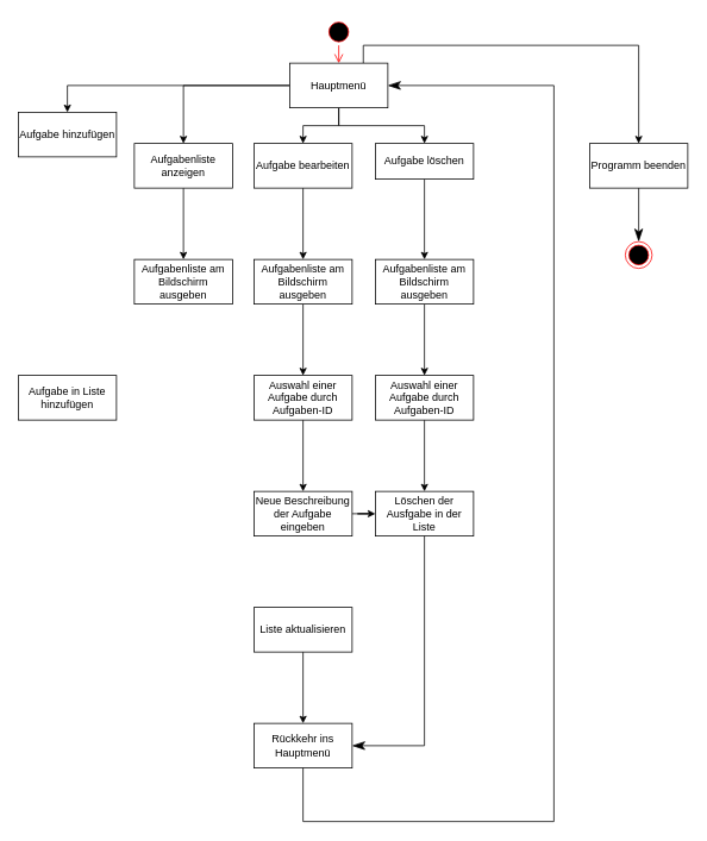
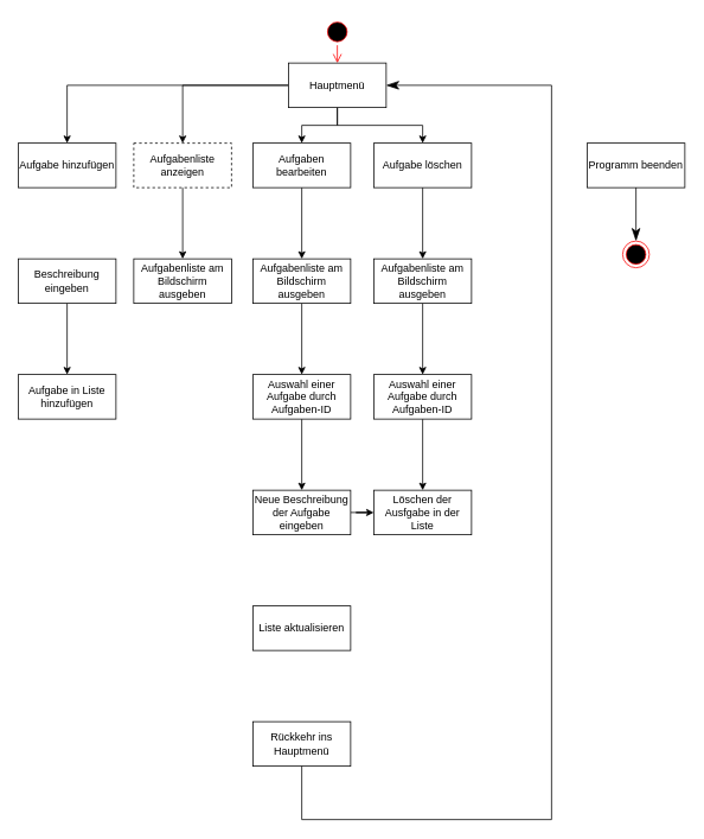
- <mxCell id="8" value="" style="edgeStyle=orthogonalEdgeStyle;rounded=0;orthogonalLoop=1;jettySize=auto;html=1;exitX=0.75;exitY=0;exitDx=0;exitDy=0;" edge="1" parent="1" source="9" target="17"><mxGeometry relative="1" as="geometry" /></mxCell>
- <mxCell id="10" value="Aufgabe hinzufügen" style="html=1;whiteSpace=wrap;" vertex="1" parent="1"><mxGeometry x="20" y="125" width="110" height="50" as="geometry" /></mxCell>
+ <mxCell id="10" value="Aufgabe hinzufügen" style="html=1;whiteSpace=wrap;" vertex="1" parent="1"><mxGeometry x="20" y="160" width="110" height="50" as="geometry" /></mxCell>
- <mxCell id="16" value="Aufgabe löschen" style="html=1;whiteSpace=wrap;" vertex="1" parent="1"><mxGeometry x="420" y="160" width="110" height="40" as="geometry" /></mxCell>
+ <mxCell id="16" value="Aufgabe löschen" style="html=1;whiteSpace=wrap;" vertex="1" parent="1"><mxGeometry x="420" y="160" width="110" height="50" as="geometry" /></mxCell>
- <mxCell id="12" value="Aufgabenliste anzeigen" style="html=1;whiteSpace=wrap;" vertex="1" parent="1"><mxGeometry x="150" y="160" width="110" height="50" as="geometry" /></mxCell>
+ <mxCell id="12" value="Aufgabenliste anzeigen" style="html=1;whiteSpace=wrap;dashed=1;" vertex="1" parent="1"><mxGeometry x="150" y="160" width="110" height="50" as="geometry" /></mxCell>
- <mxCell id="14" value="Aufgabe bearbeiten" style="html=1;whiteSpace=wrap;" vertex="1" parent="1"><mxGeometry x="284" y="160" width="110" height="50" as="geometry" /></mxCell>
+ <mxCell id="14" value="Aufgaben bearbeiten" style="html=1;whiteSpace=wrap;" vertex="1" parent="1"><mxGeometry x="284" y="160" width="110" height="50" as="geometry" /></mxCell>
+ <mxCell id="21" value="Beschreibung eingeben" style="html=1;whiteSpace=wrap;" vertex="1" parent="1"><mxGeometry x="20" y="290" width="110" height="50" as="geometry" /></mxCell>
+ <mxCell id="20" value="" style="edgeStyle=orthogonalEdgeStyle;rounded=0;orthogonalLoop=1;jettySize=auto;html=1;" edge="1" parent="1" source="21" target="22"><mxGeometry relative="1" as="geometry" /></mxCell>
- <mxCell id="39" value="" style="endArrow=classicThin;endFill=1;endSize=12;html=1;rounded=0;entryX=1;entryY=0.5;entryDx=0;entryDy=0;exitX=0.5;exitY=1;exitDx=0;exitDy=0;" edge="1" parent="1" source="36" target="37"><mxGeometry width="160" relative="1" as="geometry"><mxPoint x="310" y="540" as="sourcePoint" /><mxPoint x="470" y="540" as="targetPoint" /><Array as="points"><mxPoint x="475" y="835" /></Array></mxGeometry></mxCell>
- <mxCell id="30" value="" style="edgeStyle=orthogonalEdgeStyle;rounded=0;orthogonalLoop=1;jettySize=auto;html=1;" edge="1" parent="1" source="31" target="37"><mxGeometry relative="1" as="geometry" /></mxCell>
